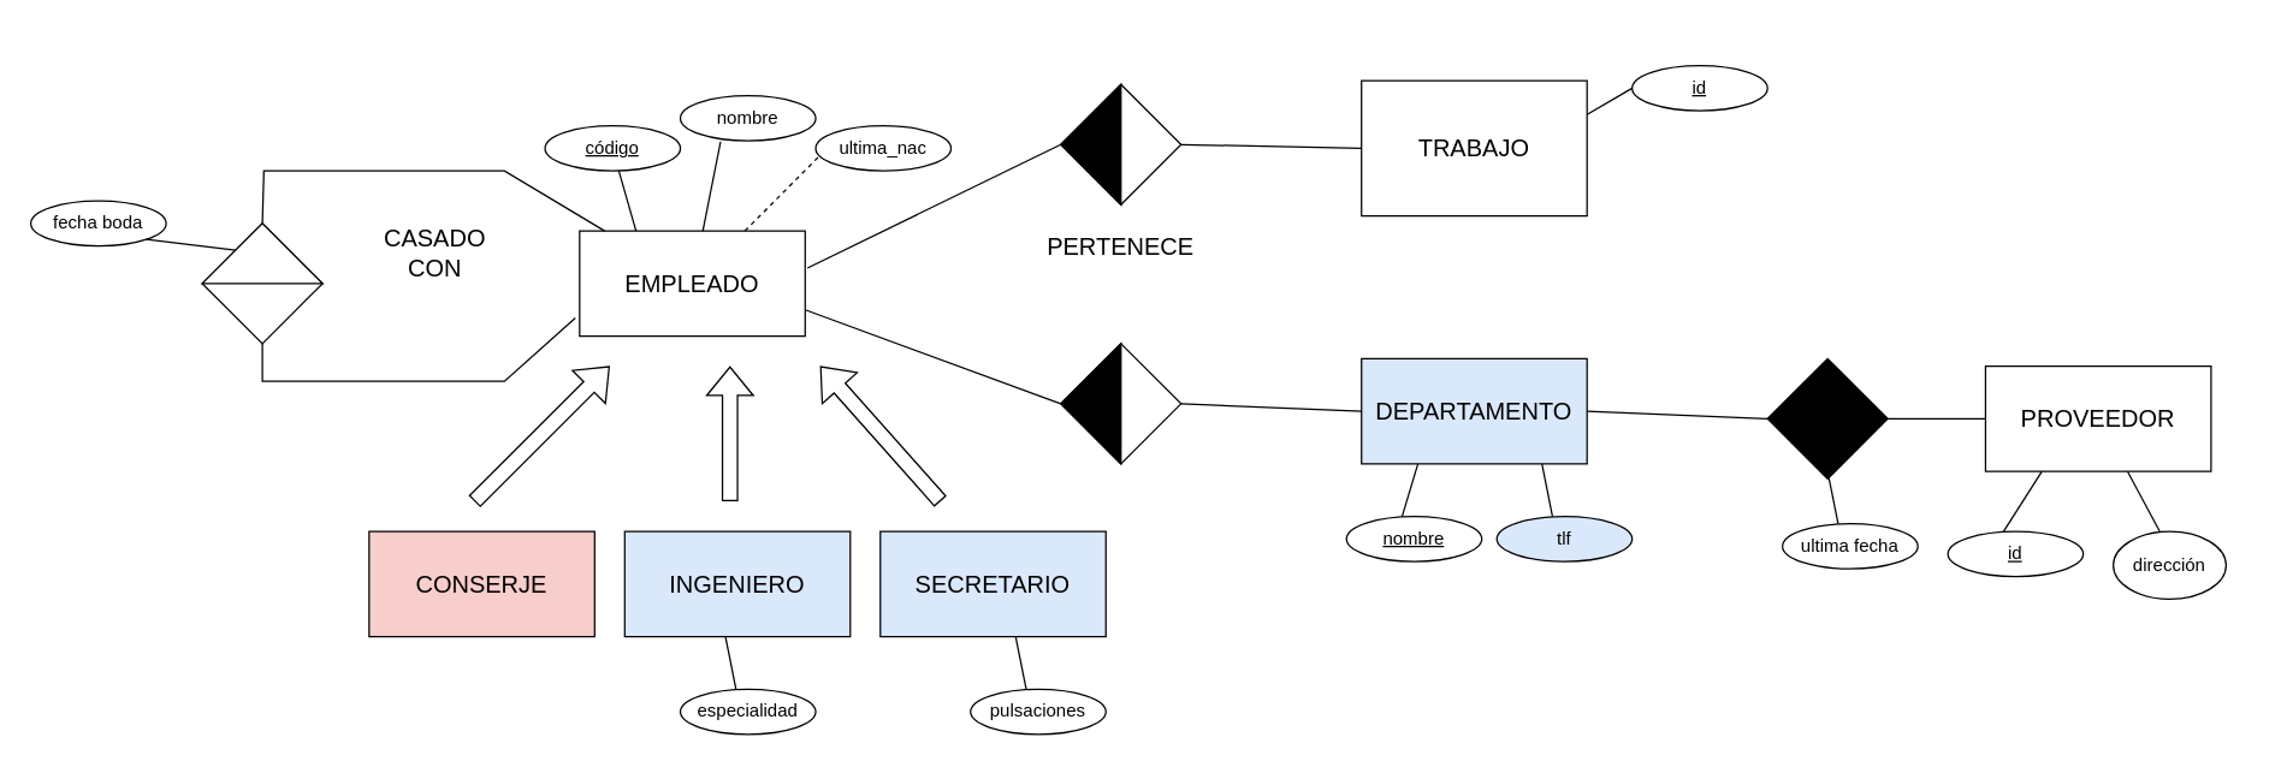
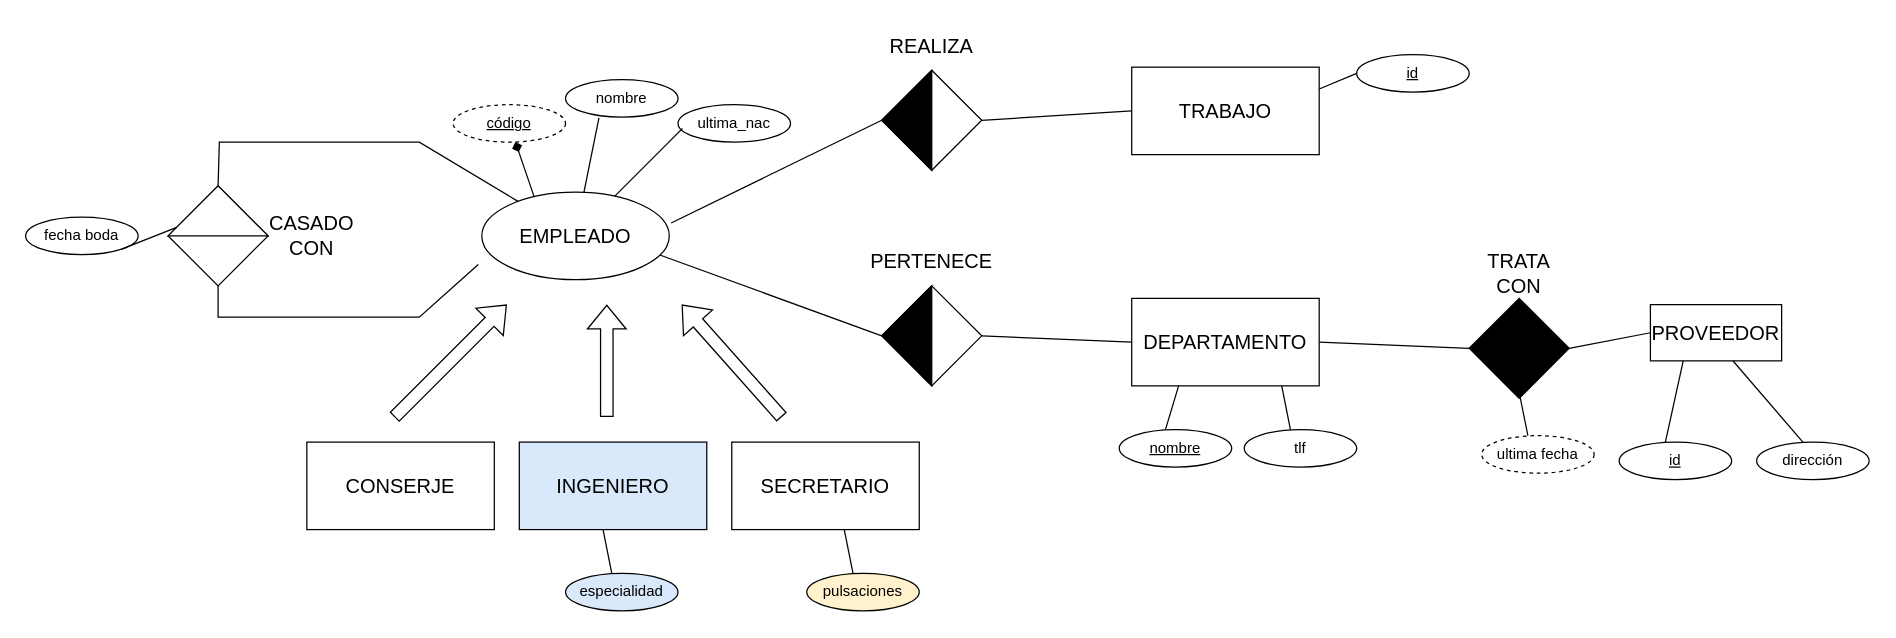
+ <mxCell id="50" value="&lt;span style=&quot;font-size: 16px;&quot;&gt;REALIZA&lt;/span&gt;" style="text;html=1;strokeColor=none;fillColor=none;align=center;verticalAlign=middle;whiteSpace=wrap;rounded=0;fontSize=12;" vertex="1" parent="1"><mxGeometry x="715" y="20.5" width="60" height="30" as="geometry" /></mxCell>
- <mxCell id="5" value="&lt;u&gt;código&lt;/u&gt;" style="ellipse;whiteSpace=wrap;html=1;" vertex="1" parent="1"><mxGeometry x="362" y="83" width="90" height="30" as="geometry" /></mxCell>
+ <mxCell id="5" value="&lt;u&gt;código&lt;/u&gt;" style="ellipse;whiteSpace=wrap;html=1;dashed=1;" vertex="1" parent="1"><mxGeometry x="362" y="83" width="90" height="30" as="geometry" /></mxCell>
- <mxCell id="47" value="&lt;font style=&quot;font-size: 16px;&quot;&gt;TRABAJO&lt;/font&gt;" style="rounded=0;whiteSpace=wrap;html=1;" vertex="1" parent="1"><mxGeometry x="905" y="53" width="150" height="90" as="geometry" /></mxCell>
+ <mxCell id="47" value="&lt;font style=&quot;font-size: 16px;&quot;&gt;TRABAJO&lt;/font&gt;" style="rounded=0;whiteSpace=wrap;html=1;" vertex="1" parent="1"><mxGeometry x="905" y="53" width="150" height="70" as="geometry" /></mxCell>
- <mxCell id="10" value="" style="endArrow=none;html=1;rounded=0;fontSize=16;entryX=0.04;entryY=0.633;entryDx=0;entryDy=0;entryPerimeter=0;dashed=1;" edge="1" source="4" target="7" parent="1"><mxGeometry width="50" height="50" relative="1" as="geometry"><mxPoint x="536.5" y="163" as="sourcePoint" /><mxPoint x="565" y="148" as="targetPoint" /></mxGeometry></mxCell>
+ <mxCell id="10" value="" style="endArrow=none;html=1;rounded=0;fontSize=16;entryX=0.04;entryY=0.633;entryDx=0;entryDy=0;entryPerimeter=0;" edge="1" source="4" target="7" parent="1"><mxGeometry width="50" height="50" relative="1" as="geometry"><mxPoint x="536.5" y="163" as="sourcePoint" /><mxPoint x="565" y="148" as="targetPoint" /></mxGeometry></mxCell>
- <mxCell id="8" value="" style="endArrow=none;html=1;rounded=0;fontSize=16;exitX=0.25;exitY=0;exitDx=0;exitDy=0;" edge="1" target="5" parent="1" source="4"><mxGeometry width="50" height="50" relative="1" as="geometry"><mxPoint x="475" y="153" as="sourcePoint" /><mxPoint x="459.072" y="122.997" as="targetPoint" /></mxGeometry></mxCell>
+ <mxCell id="8" value="" style="endArrow=diamond;html=1;rounded=0;fontSize=16;exitX=0.25;exitY=0;exitDx=0;exitDy=0;" edge="1" target="5" parent="1" source="4"><mxGeometry width="50" height="50" relative="1" as="geometry"><mxPoint x="475" y="153" as="sourcePoint" /><mxPoint x="459.072" y="122.997" as="targetPoint" /></mxGeometry></mxCell>
- <mxCell id="25" value="fecha boda" style="ellipse;whiteSpace=wrap;html=1;" vertex="1" parent="1"><mxGeometry x="20" y="133" width="90" height="30" as="geometry" /></mxCell>
+ <mxCell id="25" value="fecha boda" style="ellipse;whiteSpace=wrap;html=1;" vertex="1" parent="1"><mxGeometry x="20" y="173" width="90" height="30" as="geometry" /></mxCell>
- <mxCell id="29" value="&lt;span style=&quot;font-size: 16px;&quot;&gt;PERTENECE&lt;/span&gt;" style="text;html=1;strokeColor=none;fillColor=none;align=center;verticalAlign=middle;whiteSpace=wrap;rounded=0;fontSize=12;" vertex="1" parent="1"><mxGeometry x="715" y="148" width="60" height="30" as="geometry" /></mxCell>
+ <mxCell id="29" value="&lt;span style=&quot;font-size: 16px;&quot;&gt;PERTENECE&lt;/span&gt;" style="text;html=1;strokeColor=none;fillColor=none;align=center;verticalAlign=middle;whiteSpace=wrap;rounded=0;fontSize=12;" vertex="1" parent="1"><mxGeometry x="715" y="193" width="60" height="30" as="geometry" /></mxCell>
- <mxCell id="22" value="&lt;span style=&quot;font-size: 16px;&quot;&gt;CASADO&lt;br&gt;&lt;/span&gt;&lt;font style=&quot;font-size: 16px;&quot;&gt;CON&lt;/font&gt;" style="text;html=1;strokeColor=none;fillColor=none;align=center;verticalAlign=middle;whiteSpace=wrap;rounded=0;fontSize=12;" vertex="1" parent="1"><mxGeometry x="259" y="153" width="60" height="30" as="geometry" /></mxCell>
+ <mxCell id="22" value="&lt;span style=&quot;font-size: 16px;&quot;&gt;CASADO&lt;br&gt;&lt;/span&gt;&lt;font style=&quot;font-size: 16px;&quot;&gt;CON&lt;/font&gt;" style="text;html=1;strokeColor=none;fillColor=none;align=center;verticalAlign=middle;whiteSpace=wrap;rounded=0;fontSize=12;" vertex="1" parent="1"><mxGeometry x="219" y="173" width="60" height="30" as="geometry" /></mxCell>
- <mxCell id="4" value="&lt;font style=&quot;font-size: 16px;&quot;&gt;EMPLEADO&lt;/font&gt;" style="rounded=0;whiteSpace=wrap;html=1;" vertex="1" parent="1"><mxGeometry x="385" y="153" width="150" height="70" as="geometry" /></mxCell>
+ <mxCell id="4" value="&lt;font style=&quot;font-size: 16px;&quot;&gt;EMPLEADO&lt;/font&gt;" style="ellipse;whiteSpace=wrap;html=1;" vertex="1" parent="1"><mxGeometry x="385" y="153" width="150" height="70" as="geometry" /></mxCell>
+ <mxCell id="38" value="&lt;span style=&quot;font-size: 16px;&quot;&gt;TRATA CON&lt;/span&gt;" style="text;html=1;strokeColor=none;fillColor=none;align=center;verticalAlign=middle;whiteSpace=wrap;rounded=0;fontSize=12;" vertex="1" parent="1"><mxGeometry x="1185" y="203" width="60" height="30" as="geometry" /></mxCell>
- <mxCell id="21" value="&lt;span style=&quot;font-size: 16px;&quot;&gt;DEPARTAMENTO&lt;br&gt;&lt;/span&gt;" style="rounded=0;whiteSpace=wrap;html=1;fillColor=#dae8fc;" vertex="1" parent="1"><mxGeometry x="905" y="238" width="150" height="70" as="geometry" /></mxCell>
+ <mxCell id="21" value="&lt;span style=&quot;font-size: 16px;&quot;&gt;DEPARTAMENTO&lt;br&gt;&lt;/span&gt;" style="rounded=0;whiteSpace=wrap;html=1;" vertex="1" parent="1"><mxGeometry x="905" y="238" width="150" height="70" as="geometry" /></mxCell>
- <mxCell id="36" value="&lt;span style=&quot;font-size: 16px;&quot;&gt;PROVEEDOR&lt;br&gt;&lt;/span&gt;" style="rounded=0;whiteSpace=wrap;html=1;" vertex="1" parent="1"><mxGeometry x="1320" y="243" width="150" height="70" as="geometry" /></mxCell>
+ <mxCell id="36" value="&lt;span style=&quot;font-size: 16px;&quot;&gt;PROVEEDOR&lt;br&gt;&lt;/span&gt;" style="rounded=0;whiteSpace=wrap;html=1;" vertex="1" parent="1"><mxGeometry x="1320" y="243" width="105" height="45" as="geometry" /></mxCell>
- <mxCell id="31" value="tlf" style="ellipse;whiteSpace=wrap;html=1;fillColor=#dae8fc;" vertex="1" parent="1"><mxGeometry x="995" y="343" width="90" height="30" as="geometry" /></mxCell>
+ <mxCell id="31" value="tlf" style="ellipse;whiteSpace=wrap;html=1;" vertex="1" parent="1"><mxGeometry x="995" y="343" width="90" height="30" as="geometry" /></mxCell>
- <mxCell id="44" value="ultima fecha" style="ellipse;whiteSpace=wrap;html=1;" vertex="1" parent="1"><mxGeometry x="1185" y="347.86" width="90" height="30" as="geometry" /></mxCell>
+ <mxCell id="44" value="ultima fecha" style="ellipse;whiteSpace=wrap;html=1;dashed=1;" vertex="1" parent="1"><mxGeometry x="1185" y="347.86" width="90" height="30" as="geometry" /></mxCell>
- <mxCell id="39" value="dirección" style="ellipse;whiteSpace=wrap;html=1;" vertex="1" parent="1"><mxGeometry x="1405" y="353" width="75" height="45" as="geometry" /></mxCell>
+ <mxCell id="39" value="dirección" style="ellipse;whiteSpace=wrap;html=1;" vertex="1" parent="1"><mxGeometry x="1405" y="353" width="90" height="30" as="geometry" /></mxCell>
- <mxCell id="11" value="&lt;font style=&quot;font-size: 16px;&quot;&gt;CONSERJE&lt;br&gt;&lt;/font&gt;" style="rounded=0;whiteSpace=wrap;html=1;fillColor=#f8cecc;" vertex="1" parent="1"><mxGeometry x="245" y="353" width="150" height="70" as="geometry" /></mxCell>
+ <mxCell id="11" value="&lt;font style=&quot;font-size: 16px;&quot;&gt;CONSERJE&lt;br&gt;&lt;/font&gt;" style="rounded=0;whiteSpace=wrap;html=1;" vertex="1" parent="1"><mxGeometry x="245" y="353" width="150" height="70" as="geometry" /></mxCell>
- <mxCell id="14" value="&lt;font style=&quot;font-size: 16px;&quot;&gt;SECRETARIO&lt;br&gt;&lt;/font&gt;" style="rounded=0;whiteSpace=wrap;html=1;fillColor=#dae8fc;" vertex="1" parent="1"><mxGeometry x="585" y="353" width="150" height="70" as="geometry" /></mxCell>
+ <mxCell id="14" value="&lt;font style=&quot;font-size: 16px;&quot;&gt;SECRETARIO&lt;br&gt;&lt;/font&gt;" style="rounded=0;whiteSpace=wrap;html=1;" vertex="1" parent="1"><mxGeometry x="585" y="353" width="150" height="70" as="geometry" /></mxCell>
- <mxCell id="17" value="especialidad" style="ellipse;whiteSpace=wrap;html=1;" vertex="1" parent="1"><mxGeometry x="452" y="458" width="90" height="30" as="geometry" /></mxCell>
+ <mxCell id="17" value="especialidad" style="ellipse;whiteSpace=wrap;html=1;fillColor=#dae8fc;" vertex="1" parent="1"><mxGeometry x="452" y="458" width="90" height="30" as="geometry" /></mxCell>
- <mxCell id="15" value="pulsaciones" style="ellipse;whiteSpace=wrap;html=1;" vertex="1" parent="1"><mxGeometry x="645" y="458" width="90" height="30" as="geometry" /></mxCell>
+ <mxCell id="15" value="pulsaciones" style="ellipse;whiteSpace=wrap;html=1;fillColor=#fff2cc;" vertex="1" parent="1"><mxGeometry x="645" y="458" width="90" height="30" as="geometry" /></mxCell>
